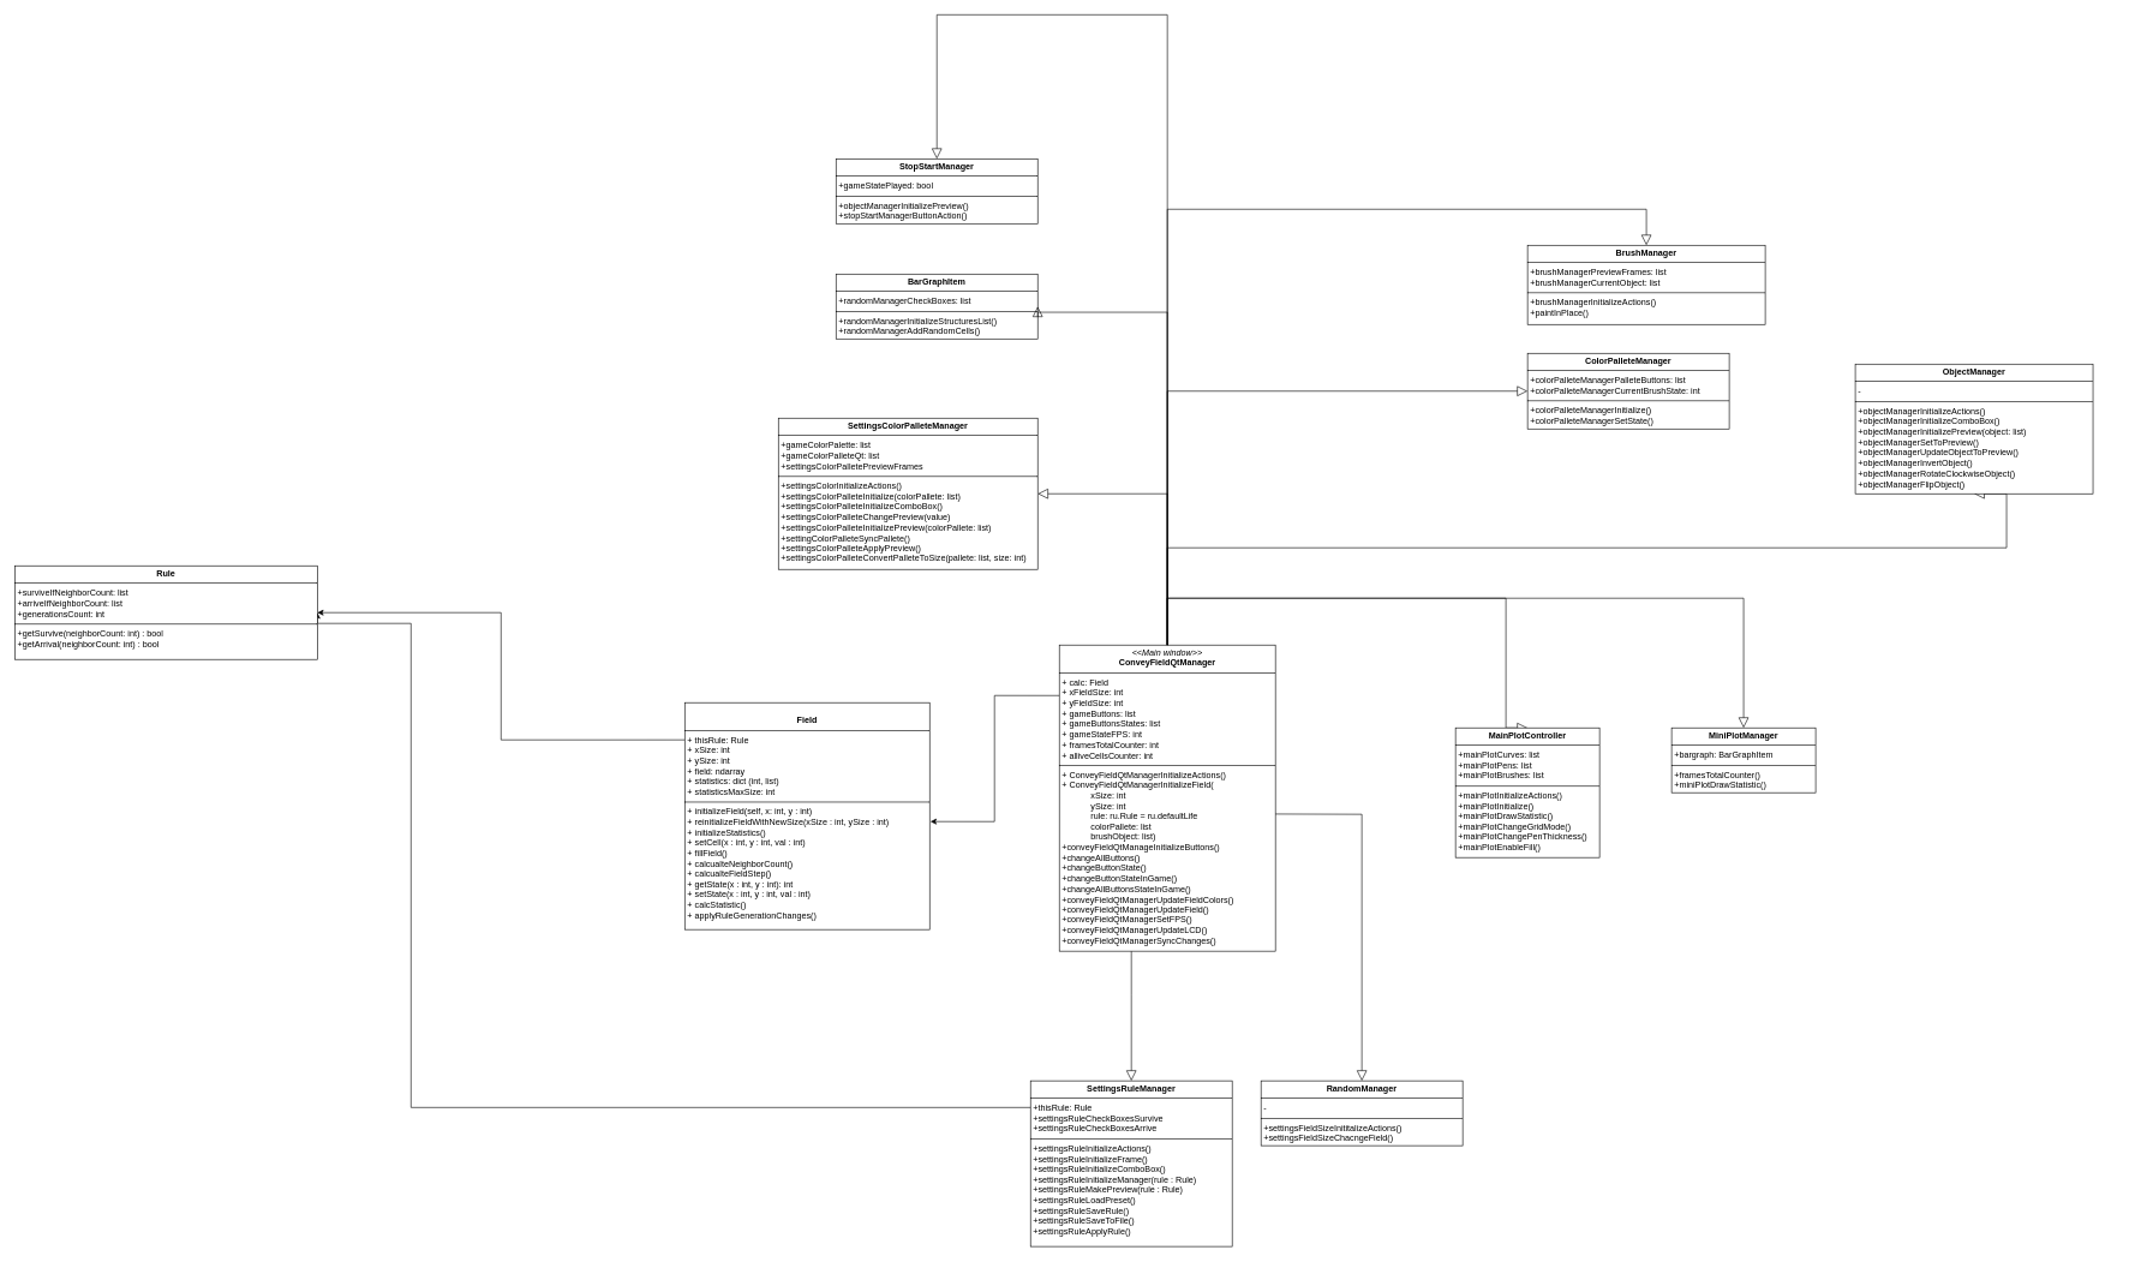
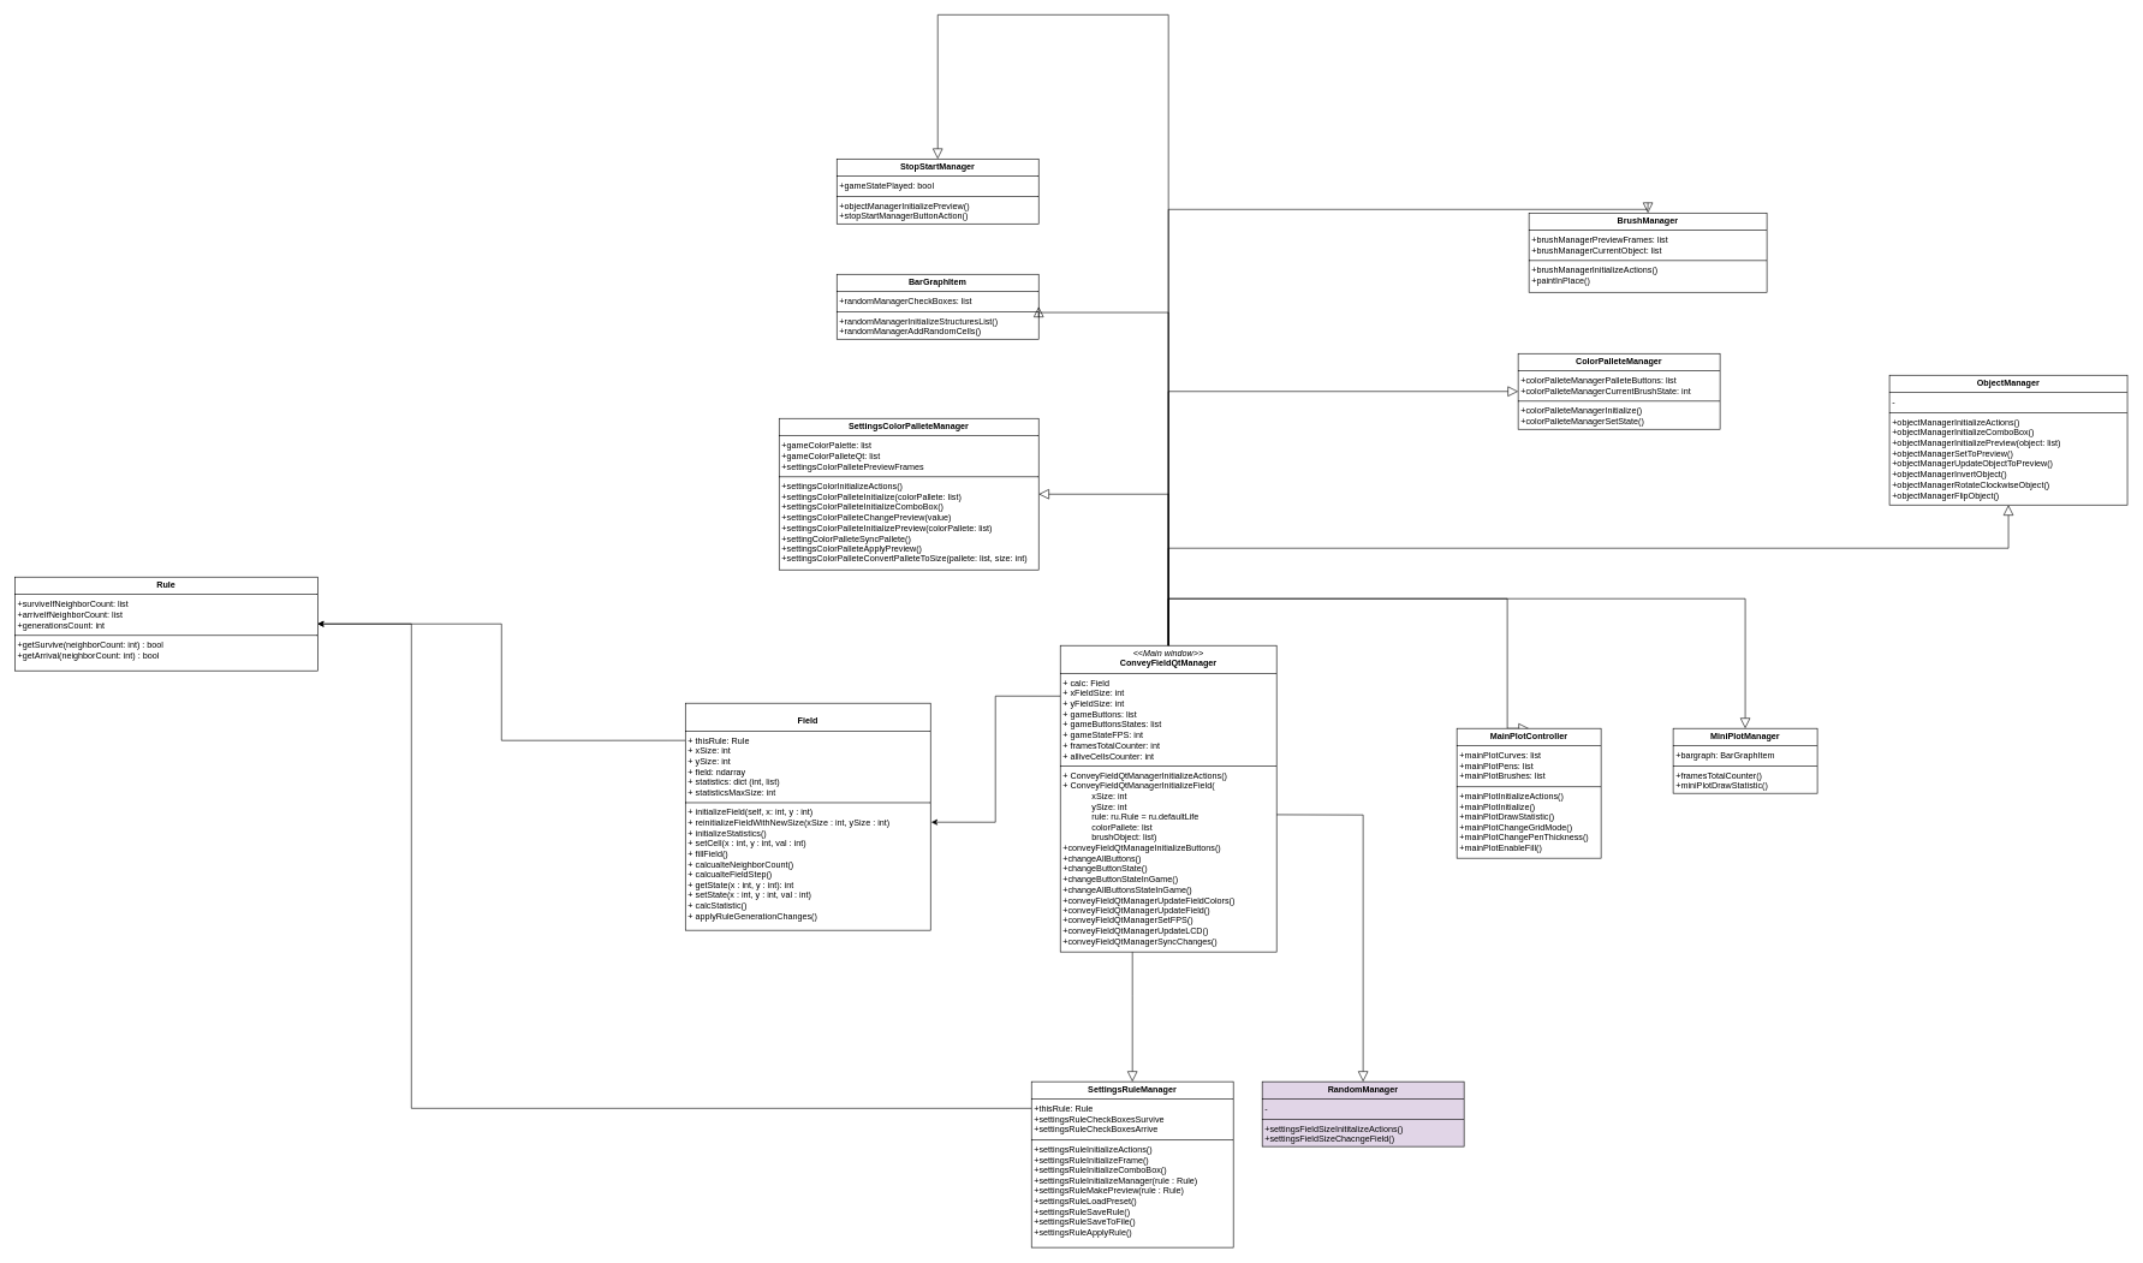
- <mxCell id="18" value="&lt;p style=&quot;margin:0px;margin-top:4px;text-align:center;&quot;&gt;&lt;b&gt;BrushManager&lt;/b&gt;&lt;br&gt;&lt;/p&gt;&lt;hr size=&quot;1&quot; style=&quot;border-style:solid;&quot;&gt;&lt;p style=&quot;margin:0px;margin-left:4px;&quot;&gt;+brushManagerPreviewFrames: list&lt;/p&gt;&lt;p style=&quot;margin:0px;margin-left:4px;&quot;&gt;+brushManagerCurrentObject: list&lt;/p&gt;&lt;hr size=&quot;1&quot; style=&quot;border-style:solid;&quot;&gt;&lt;p style=&quot;margin:0px;margin-left:4px;&quot;&gt;+brushManagerInitializeActions()&lt;br&gt;+paintInPlace()&lt;br&gt;&lt;br&gt;&lt;/p&gt;" style="verticalAlign=top;align=left;overflow=fill;html=1;whiteSpace=wrap;" vertex="1" parent="1"><mxGeometry x="2120" y="340" width="330" height="110" as="geometry" /></mxCell>
+ <mxCell id="18" value="&lt;p style=&quot;margin:0px;margin-top:4px;text-align:center;&quot;&gt;&lt;b&gt;BrushManager&lt;/b&gt;&lt;br&gt;&lt;/p&gt;&lt;hr size=&quot;1&quot; style=&quot;border-style:solid;&quot;&gt;&lt;p style=&quot;margin:0px;margin-left:4px;&quot;&gt;+brushManagerPreviewFrames: list&lt;/p&gt;&lt;p style=&quot;margin:0px;margin-left:4px;&quot;&gt;+brushManagerCurrentObject: list&lt;/p&gt;&lt;hr size=&quot;1&quot; style=&quot;border-style:solid;&quot;&gt;&lt;p style=&quot;margin:0px;margin-left:4px;&quot;&gt;+brushManagerInitializeActions()&lt;br&gt;+paintInPlace()&lt;br&gt;&lt;br&gt;&lt;/p&gt;" style="verticalAlign=top;align=left;overflow=fill;html=1;whiteSpace=wrap;" vertex="1" parent="1"><mxGeometry x="2120" y="295" width="330" height="110" as="geometry" /></mxCell>
- <mxCell id="13" value="&lt;p style=&quot;margin:0px;margin-top:4px;text-align:center;&quot;&gt;&lt;b&gt;ColorPalleteManager&lt;/b&gt;&lt;br&gt;&lt;/p&gt;&lt;hr size=&quot;1&quot; style=&quot;border-style:solid;&quot;&gt;&lt;p style=&quot;margin:0px;margin-left:4px;&quot;&gt;+colorPalleteManagerPalleteButtons: list&lt;/p&gt;&lt;p style=&quot;margin:0px;margin-left:4px;&quot;&gt;+colorPalleteManagerCurrentBrushState: int&lt;/p&gt;&lt;hr size=&quot;1&quot; style=&quot;border-style:solid;&quot;&gt;&lt;p style=&quot;margin:0px;margin-left:4px;&quot;&gt;+colorPalleteManagerInitialize()&lt;br&gt;+colorPalleteManagerSetState()&lt;br&gt;&lt;br&gt;&lt;br&gt;&lt;/p&gt;" style="verticalAlign=top;align=left;overflow=fill;html=1;whiteSpace=wrap;" vertex="1" parent="1"><mxGeometry x="2120" y="490" width="280" height="105" as="geometry" /></mxCell>
+ <mxCell id="13" value="&lt;p style=&quot;margin:0px;margin-top:4px;text-align:center;&quot;&gt;&lt;b&gt;ColorPalleteManager&lt;/b&gt;&lt;br&gt;&lt;/p&gt;&lt;hr size=&quot;1&quot; style=&quot;border-style:solid;&quot;&gt;&lt;p style=&quot;margin:0px;margin-left:4px;&quot;&gt;+colorPalleteManagerPalleteButtons: list&lt;/p&gt;&lt;p style=&quot;margin:0px;margin-left:4px;&quot;&gt;+colorPalleteManagerCurrentBrushState: int&lt;/p&gt;&lt;hr size=&quot;1&quot; style=&quot;border-style:solid;&quot;&gt;&lt;p style=&quot;margin:0px;margin-left:4px;&quot;&gt;+colorPalleteManagerInitialize()&lt;br&gt;+colorPalleteManagerSetState()&lt;br&gt;&lt;br&gt;&lt;br&gt;&lt;/p&gt;" style="verticalAlign=top;align=left;overflow=fill;html=1;whiteSpace=wrap;" vertex="1" parent="1"><mxGeometry x="2105" y="490" width="280" height="105" as="geometry" /></mxCell>
- <mxCell id="19" value="&lt;p style=&quot;margin:0px;margin-top:4px;text-align:center;&quot;&gt;&lt;b&gt;ObjectManager&lt;/b&gt;&lt;br&gt;&lt;/p&gt;&lt;hr size=&quot;1&quot; style=&quot;border-style:solid;&quot;&gt;&lt;p style=&quot;margin:0px;margin-left:4px;&quot;&gt;-&lt;/p&gt;&lt;hr size=&quot;1&quot; style=&quot;border-style:solid;&quot;&gt;&lt;p style=&quot;margin:0px;margin-left:4px;&quot;&gt;+objectManagerInitializeActions()&lt;br&gt;+objectManagerInitializeComboBox()&lt;/p&gt;&lt;p style=&quot;margin:0px;margin-left:4px;&quot;&gt;+objectManagerInitializePreview(object: list)&lt;/p&gt;&lt;p style=&quot;margin:0px;margin-left:4px;&quot;&gt;+objectManagerSetToPreview()&lt;/p&gt;&lt;p style=&quot;margin:0px;margin-left:4px;&quot;&gt;+objectManagerUpdateObjectToPreview()&lt;br&gt;+objectManagerInvertObject()&lt;br&gt;+objectManagerRotateClockwiseObject()&lt;br&gt;+objectManagerFlipObject()&lt;/p&gt;&lt;p style=&quot;margin:0px;margin-left:4px;&quot;&gt;&lt;br&gt;&lt;br&gt;&lt;/p&gt;" style="verticalAlign=top;align=left;overflow=fill;html=1;whiteSpace=wrap;" vertex="1" parent="1"><mxGeometry x="2575" y="505" width="330" height="180" as="geometry" /></mxCell>
+ <mxCell id="19" value="&lt;p style=&quot;margin:0px;margin-top:4px;text-align:center;&quot;&gt;&lt;b&gt;ObjectManager&lt;/b&gt;&lt;br&gt;&lt;/p&gt;&lt;hr size=&quot;1&quot; style=&quot;border-style:solid;&quot;&gt;&lt;p style=&quot;margin:0px;margin-left:4px;&quot;&gt;-&lt;/p&gt;&lt;hr size=&quot;1&quot; style=&quot;border-style:solid;&quot;&gt;&lt;p style=&quot;margin:0px;margin-left:4px;&quot;&gt;+objectManagerInitializeActions()&lt;br&gt;+objectManagerInitializeComboBox()&lt;/p&gt;&lt;p style=&quot;margin:0px;margin-left:4px;&quot;&gt;+objectManagerInitializePreview(object: list)&lt;/p&gt;&lt;p style=&quot;margin:0px;margin-left:4px;&quot;&gt;+objectManagerSetToPreview()&lt;/p&gt;&lt;p style=&quot;margin:0px;margin-left:4px;&quot;&gt;+objectManagerUpdateObjectToPreview()&lt;br&gt;+objectManagerInvertObject()&lt;br&gt;+objectManagerRotateClockwiseObject()&lt;br&gt;+objectManagerFlipObject()&lt;/p&gt;&lt;p style=&quot;margin:0px;margin-left:4px;&quot;&gt;&lt;br&gt;&lt;br&gt;&lt;/p&gt;" style="verticalAlign=top;align=left;overflow=fill;html=1;whiteSpace=wrap;" vertex="1" parent="1"><mxGeometry x="2620" y="520" width="330" height="180" as="geometry" /></mxCell>
- <mxCell id="12" value="&lt;p style=&quot;margin:0px;margin-top:4px;text-align:center;&quot;&gt;&lt;b&gt;Rule&lt;/b&gt;&lt;/p&gt;&lt;hr size=&quot;1&quot; style=&quot;border-style:solid;&quot;&gt;&lt;p style=&quot;margin:0px;margin-left:4px;&quot;&gt;+&lt;span style=&quot;background-color: transparent;&quot;&gt;surviveIfNeighborCount: list&lt;/span&gt;&lt;/p&gt;&lt;p style=&quot;margin:0px;margin-left:4px;&quot;&gt;+arriveIfNeighborCount: list&lt;/p&gt;&lt;p style=&quot;margin:0px;margin-left:4px;&quot;&gt;+generationsCount: int&lt;/p&gt;&lt;hr size=&quot;1&quot; style=&quot;border-style:solid;&quot;&gt;&lt;p style=&quot;margin:0px;margin-left:4px;&quot;&gt;+getSurvive(neighborCount: int) : bool&lt;/p&gt;&lt;p style=&quot;margin:0px;margin-left:4px;&quot;&gt;+&lt;span style=&quot;background-color: transparent;&quot;&gt;getArrival&lt;font&gt;(neighborCount: int) : bool&lt;/font&gt;&lt;/span&gt;&lt;/p&gt;" style="verticalAlign=top;align=left;overflow=fill;html=1;whiteSpace=wrap;" vertex="1" parent="1"><mxGeometry x="20" y="785" width="420" height="130" as="geometry" /></mxCell>
+ <mxCell id="12" value="&lt;p style=&quot;margin:0px;margin-top:4px;text-align:center;&quot;&gt;&lt;b&gt;Rule&lt;/b&gt;&lt;/p&gt;&lt;hr size=&quot;1&quot; style=&quot;border-style:solid;&quot;&gt;&lt;p style=&quot;margin:0px;margin-left:4px;&quot;&gt;+&lt;span style=&quot;background-color: transparent;&quot;&gt;surviveIfNeighborCount: list&lt;/span&gt;&lt;/p&gt;&lt;p style=&quot;margin:0px;margin-left:4px;&quot;&gt;+arriveIfNeighborCount: list&lt;/p&gt;&lt;p style=&quot;margin:0px;margin-left:4px;&quot;&gt;+generationsCount: int&lt;/p&gt;&lt;hr size=&quot;1&quot; style=&quot;border-style:solid;&quot;&gt;&lt;p style=&quot;margin:0px;margin-left:4px;&quot;&gt;+getSurvive(neighborCount: int) : bool&lt;/p&gt;&lt;p style=&quot;margin:0px;margin-left:4px;&quot;&gt;+&lt;span style=&quot;background-color: transparent;&quot;&gt;getArrival&lt;font&gt;(neighborCount: int) : bool&lt;/font&gt;&lt;/span&gt;&lt;/p&gt;" style="verticalAlign=top;align=left;overflow=fill;html=1;whiteSpace=wrap;" vertex="1" parent="1"><mxGeometry x="20" y="800" width="420" height="130" as="geometry" /></mxCell>
- <mxCell id="23" value="&lt;p style=&quot;margin:0px;margin-top:4px;text-align:center;&quot;&gt;&lt;b&gt;RandomManager&lt;/b&gt;&lt;br&gt;&lt;/p&gt;&lt;hr size=&quot;1&quot; style=&quot;border-style:solid;&quot;&gt;&lt;p style=&quot;margin:0px;margin-left:4px;&quot;&gt;-&lt;/p&gt;&lt;hr size=&quot;1&quot; style=&quot;border-style:solid;&quot;&gt;&lt;p style=&quot;margin:0px;margin-left:4px;&quot;&gt;+settingsFieldSizeInititalizeActions()&lt;br&gt;+settingsFieldSizeChacngeField()&lt;br&gt;&lt;br&gt;&lt;br&gt;&lt;/p&gt;" style="verticalAlign=top;align=left;overflow=fill;html=1;whiteSpace=wrap;" vertex="1" parent="1"><mxGeometry x="1750" y="1500" width="280" height="90" as="geometry" /></mxCell>
+ <mxCell id="23" value="&lt;p style=&quot;margin:0px;margin-top:4px;text-align:center;&quot;&gt;&lt;b&gt;RandomManager&lt;/b&gt;&lt;br&gt;&lt;/p&gt;&lt;hr size=&quot;1&quot; style=&quot;border-style:solid;&quot;&gt;&lt;p style=&quot;margin:0px;margin-left:4px;&quot;&gt;-&lt;/p&gt;&lt;hr size=&quot;1&quot; style=&quot;border-style:solid;&quot;&gt;&lt;p style=&quot;margin:0px;margin-left:4px;&quot;&gt;+settingsFieldSizeInititalizeActions()&lt;br&gt;+settingsFieldSizeChacngeField()&lt;br&gt;&lt;br&gt;&lt;br&gt;&lt;/p&gt;" style="verticalAlign=top;align=left;overflow=fill;html=1;whiteSpace=wrap;fillColor=#e1d5e7;" vertex="1" parent="1"><mxGeometry x="1750" y="1500" width="280" height="90" as="geometry" /></mxCell>
